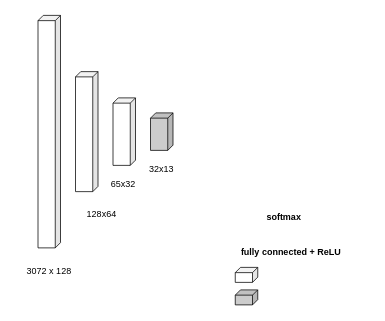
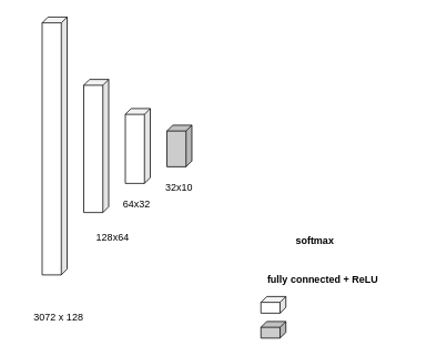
- <mxCell id="11" value="32x13" style="text;html=1;strokeColor=none;fillColor=none;align=center;verticalAlign=middle;whiteSpace=wrap;rounded=0;" parent="1" vertex="1"><mxGeometry x="185" y="210" width="60" height="30" as="geometry" /></mxCell>
+ <mxCell id="11" value="32x10" style="text;html=1;strokeColor=none;fillColor=none;align=center;verticalAlign=middle;whiteSpace=wrap;rounded=0;" parent="1" vertex="1"><mxGeometry x="185" y="210" width="60" height="30" as="geometry" /></mxCell>
- <mxCell id="13" value="65x32" style="text;html=1;strokeColor=none;fillColor=none;align=center;verticalAlign=middle;whiteSpace=wrap;rounded=0;" vertex="1" parent="1"><mxGeometry x="134" y="230" width="60" height="30" as="geometry" /></mxCell>
+ <mxCell id="13" value="64x32" style="text;html=1;strokeColor=none;fillColor=none;align=center;verticalAlign=middle;whiteSpace=wrap;rounded=0;" vertex="1" parent="1"><mxGeometry x="134" y="230" width="60" height="30" as="geometry" /></mxCell>
- <mxCell id="8" value="3072 x 128" style="text;html=1;strokeColor=none;fillColor=none;align=center;verticalAlign=middle;whiteSpace=wrap;rounded=0;" parent="1" vertex="1"><mxGeometry x="20" y="332" width="90" height="58" as="geometry" /></mxCell>
+ <mxCell id="8" value="3072 x 128" style="text;html=1;strokeColor=none;fillColor=none;align=center;verticalAlign=middle;whiteSpace=wrap;rounded=0;" parent="1" vertex="1"><mxGeometry x="25" y="352" width="90" height="58" as="geometry" /></mxCell>
